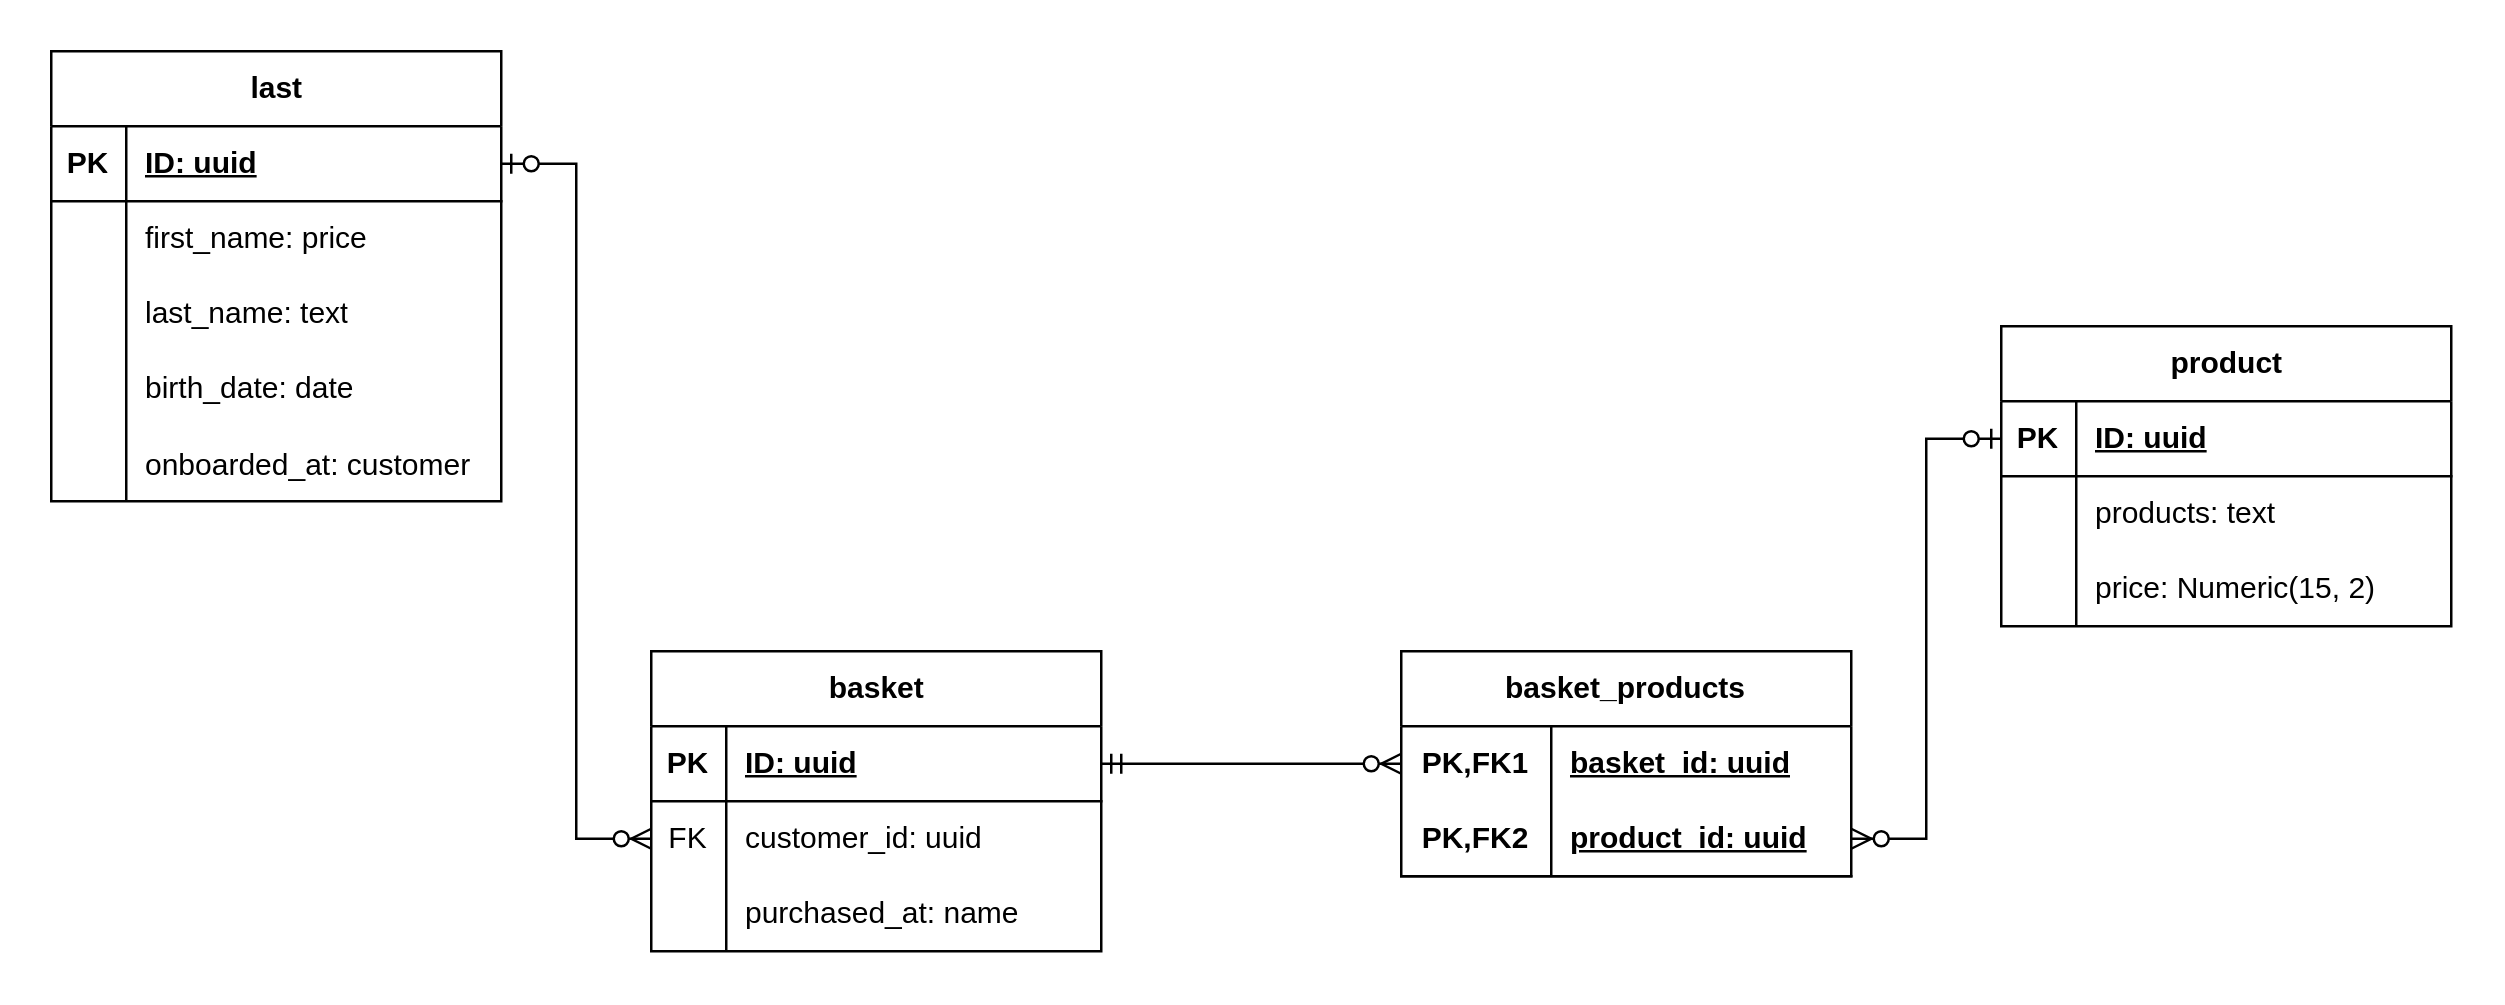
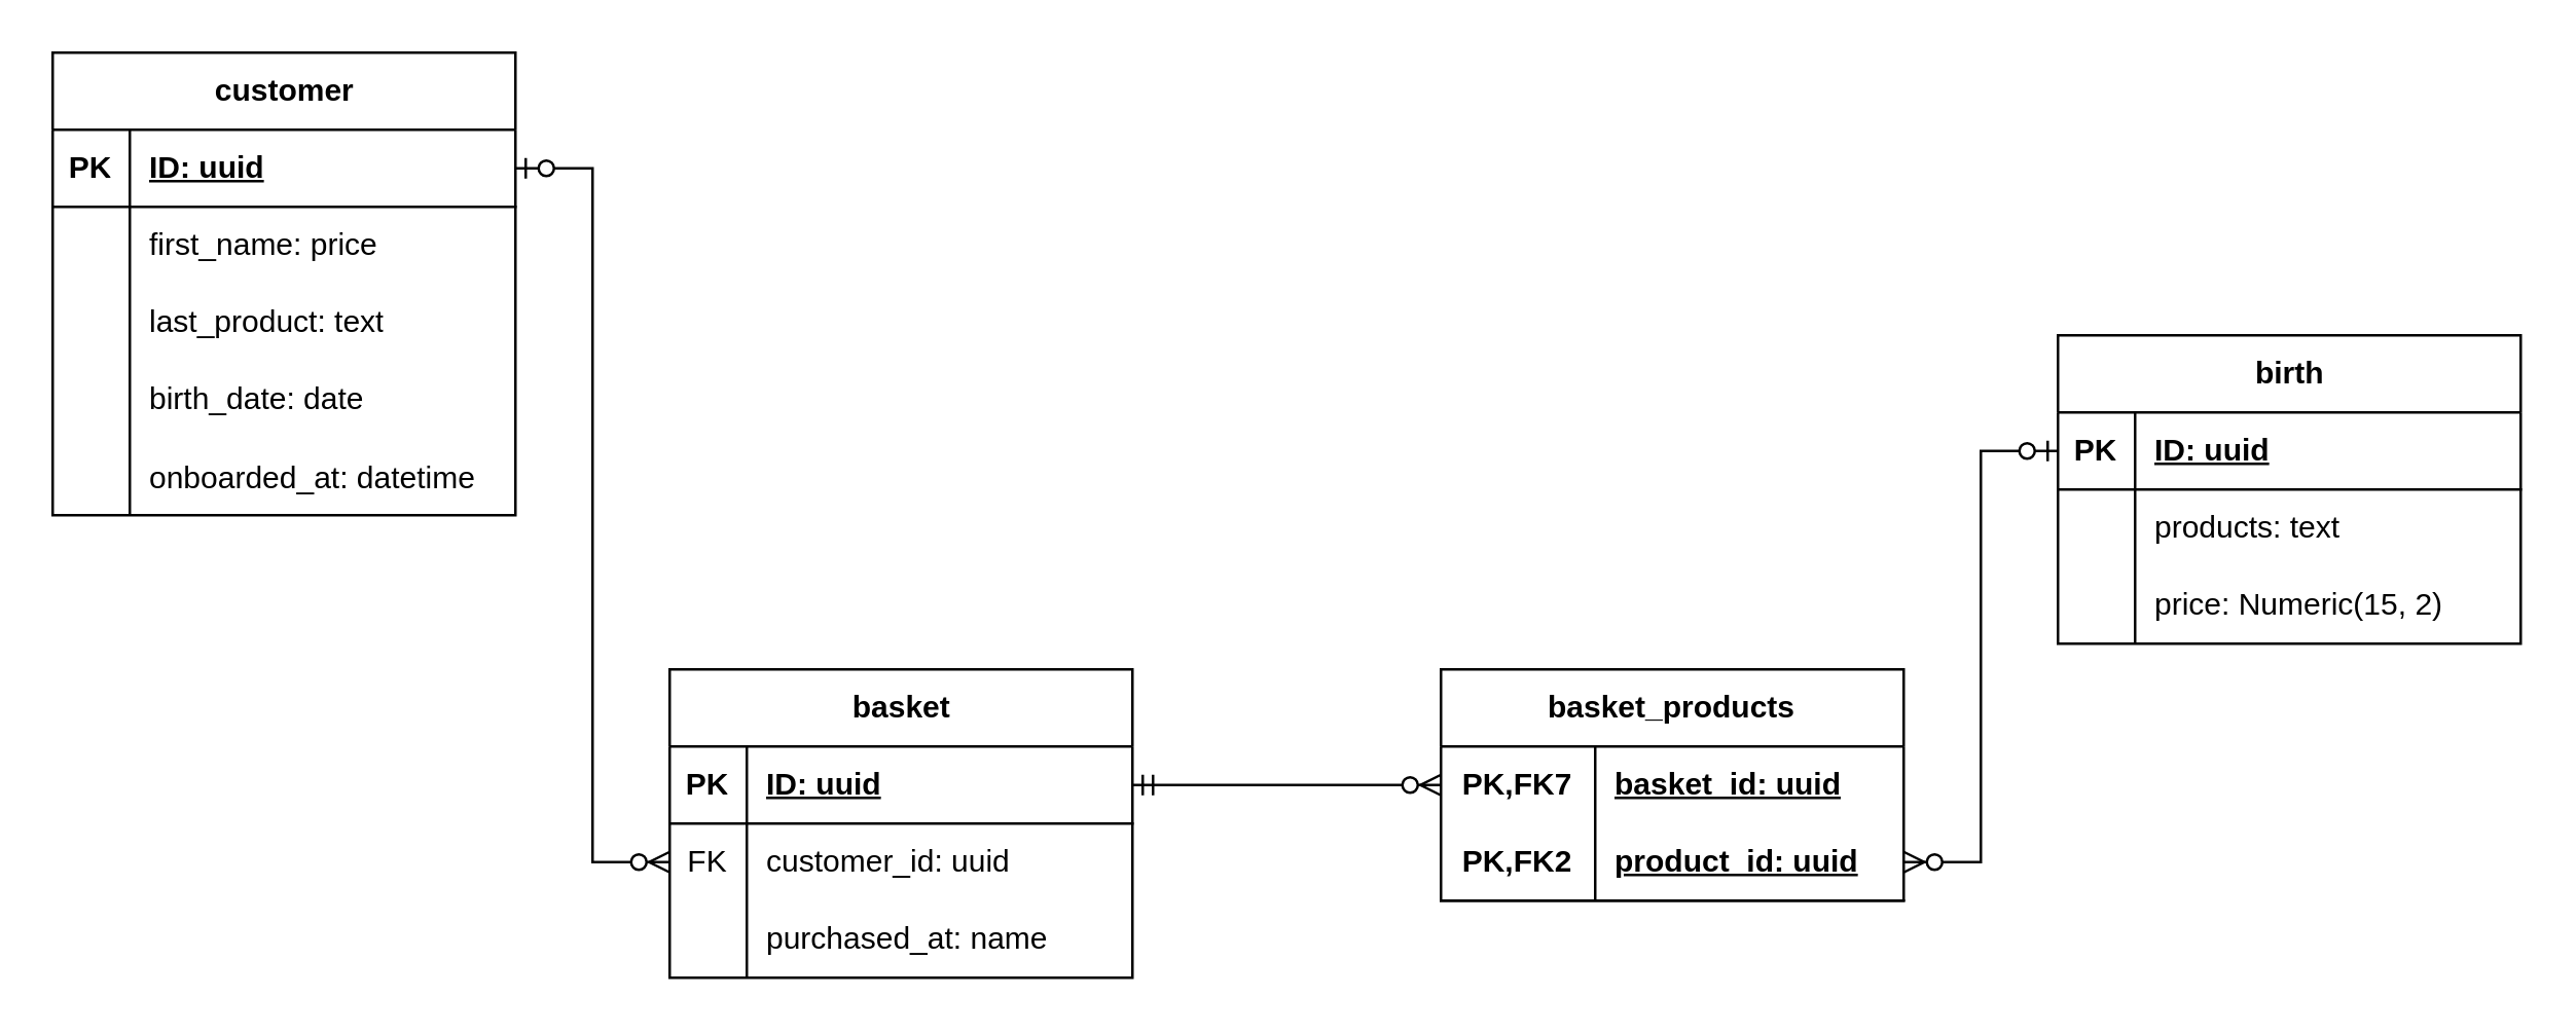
- <mxCell id="2" value="last" style="shape=table;startSize=30;container=1;collapsible=1;childLayout=tableLayout;fixedRows=1;rowLines=0;fontStyle=1;align=center;resizeLast=1;html=1;" parent="1" vertex="1"><mxGeometry x="20" y="20" width="180" height="180" as="geometry" /></mxCell>
+ <mxCell id="2" value="customer" style="shape=table;startSize=30;container=1;collapsible=1;childLayout=tableLayout;fixedRows=1;rowLines=0;fontStyle=1;align=center;resizeLast=1;html=1;" parent="1" vertex="1"><mxGeometry x="20" y="20" width="180" height="180" as="geometry" /></mxCell>
- <mxCell id="11" value="last_name: text" style="shape=partialRectangle;connectable=0;fillColor=none;top=0;left=0;bottom=0;right=0;align=left;spacingLeft=6;overflow=hidden;whiteSpace=wrap;html=1;" parent="9" vertex="1"><mxGeometry x="30" width="150" height="30" as="geometry"><mxRectangle width="150" height="30" as="alternateBounds" /></mxGeometry></mxCell>
+ <mxCell id="11" value="last_product: text" style="shape=partialRectangle;connectable=0;fillColor=none;top=0;left=0;bottom=0;right=0;align=left;spacingLeft=6;overflow=hidden;whiteSpace=wrap;html=1;" parent="9" vertex="1"><mxGeometry x="30" width="150" height="30" as="geometry"><mxRectangle width="150" height="30" as="alternateBounds" /></mxGeometry></mxCell>
- <mxCell id="18" value="product" style="shape=table;startSize=30;container=1;collapsible=1;childLayout=tableLayout;fixedRows=1;rowLines=0;fontStyle=1;align=center;resizeLast=1;html=1;" parent="1" vertex="1"><mxGeometry x="800" y="130" width="180" height="120" as="geometry" /></mxCell>
+ <mxCell id="18" value="birth" style="shape=table;startSize=30;container=1;collapsible=1;childLayout=tableLayout;fixedRows=1;rowLines=0;fontStyle=1;align=center;resizeLast=1;html=1;" parent="1" vertex="1"><mxGeometry x="800" y="130" width="180" height="120" as="geometry" /></mxCell>
- <mxCell id="17" value="onboarded_at: customer" style="shape=partialRectangle;connectable=0;fillColor=none;top=0;left=0;bottom=0;right=0;align=left;spacingLeft=6;overflow=hidden;" parent="15" vertex="1"><mxGeometry x="30" width="150" height="30" as="geometry"><mxRectangle width="150" height="30" as="alternateBounds" /></mxGeometry></mxCell>
+ <mxCell id="17" value="onboarded_at: datetime" style="shape=partialRectangle;connectable=0;fillColor=none;top=0;left=0;bottom=0;right=0;align=left;spacingLeft=6;overflow=hidden;" parent="15" vertex="1"><mxGeometry x="30" width="150" height="30" as="geometry"><mxRectangle width="150" height="30" as="alternateBounds" /></mxGeometry></mxCell>
- <mxCell id="40" value="PK,FK1" style="shape=partialRectangle;connectable=0;fillColor=none;top=0;left=0;bottom=0;right=0;fontStyle=1;overflow=hidden;html=1;whiteSpace=wrap;" parent="39" vertex="1"><mxGeometry width="60" height="30" as="geometry"><mxRectangle width="60" height="30" as="alternateBounds" /></mxGeometry></mxCell>
+ <mxCell id="40" value="PK,FK7" style="shape=partialRectangle;connectable=0;fillColor=none;top=0;left=0;bottom=0;right=0;fontStyle=1;overflow=hidden;html=1;whiteSpace=wrap;" parent="39" vertex="1"><mxGeometry width="60" height="30" as="geometry"><mxRectangle width="60" height="30" as="alternateBounds" /></mxGeometry></mxCell>
